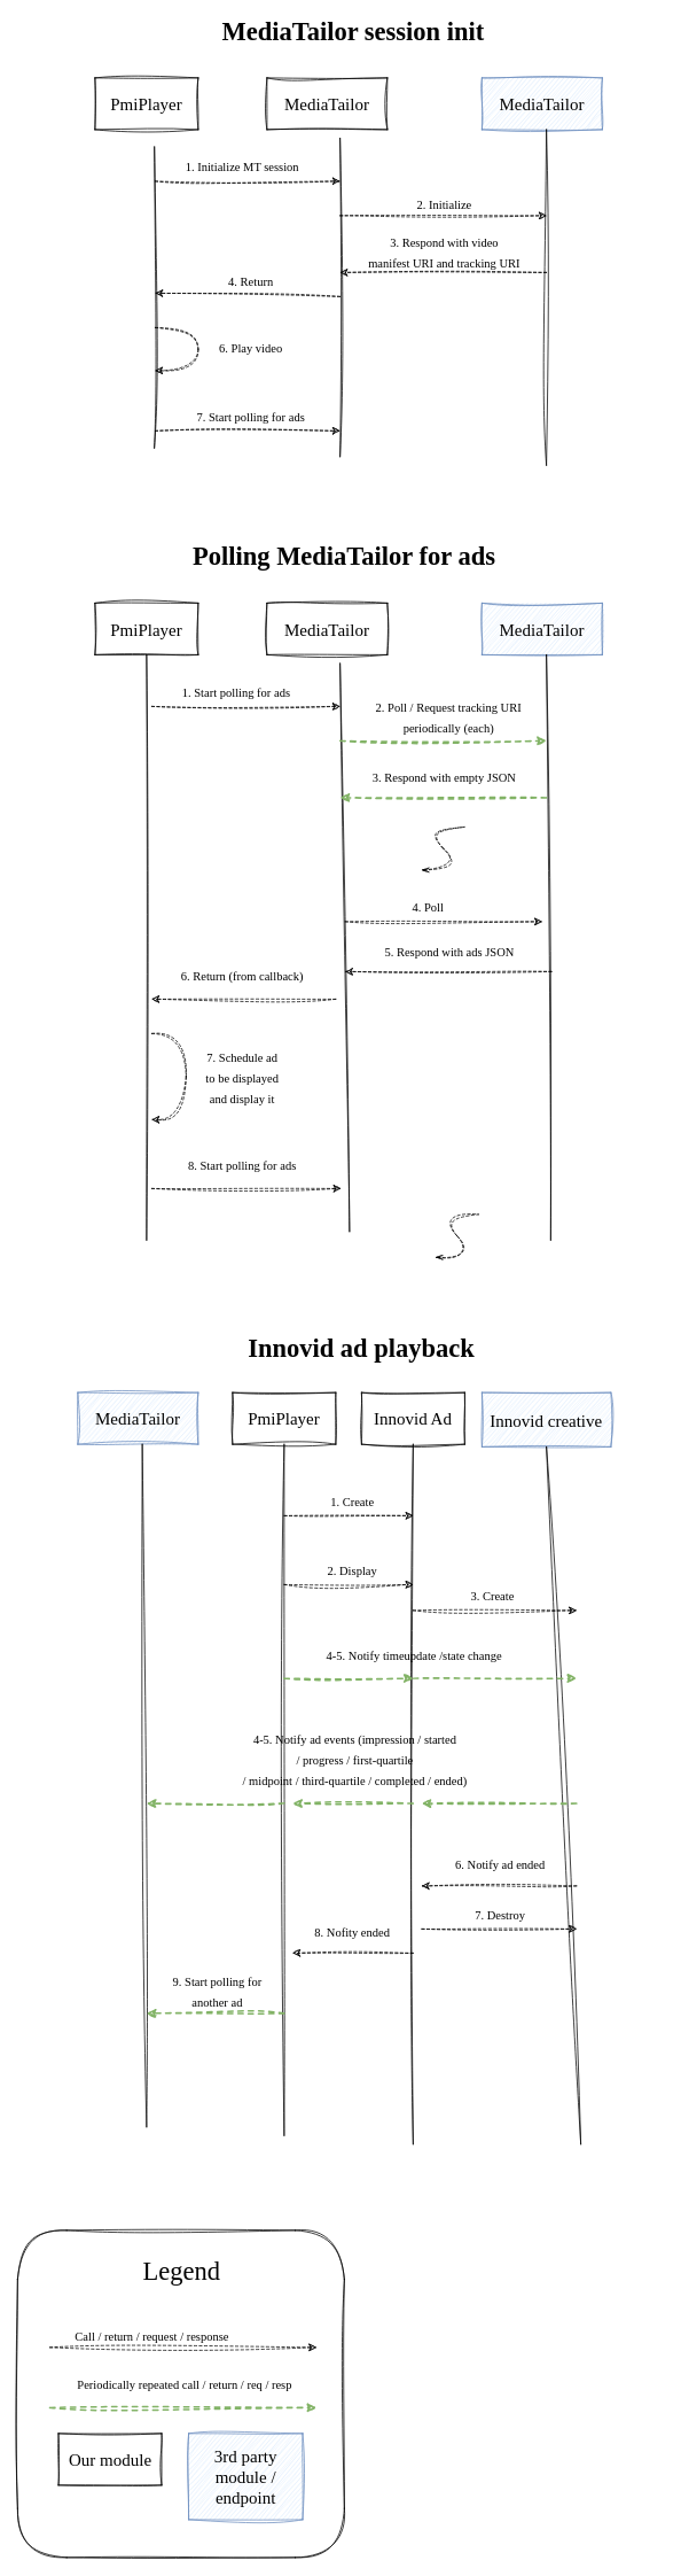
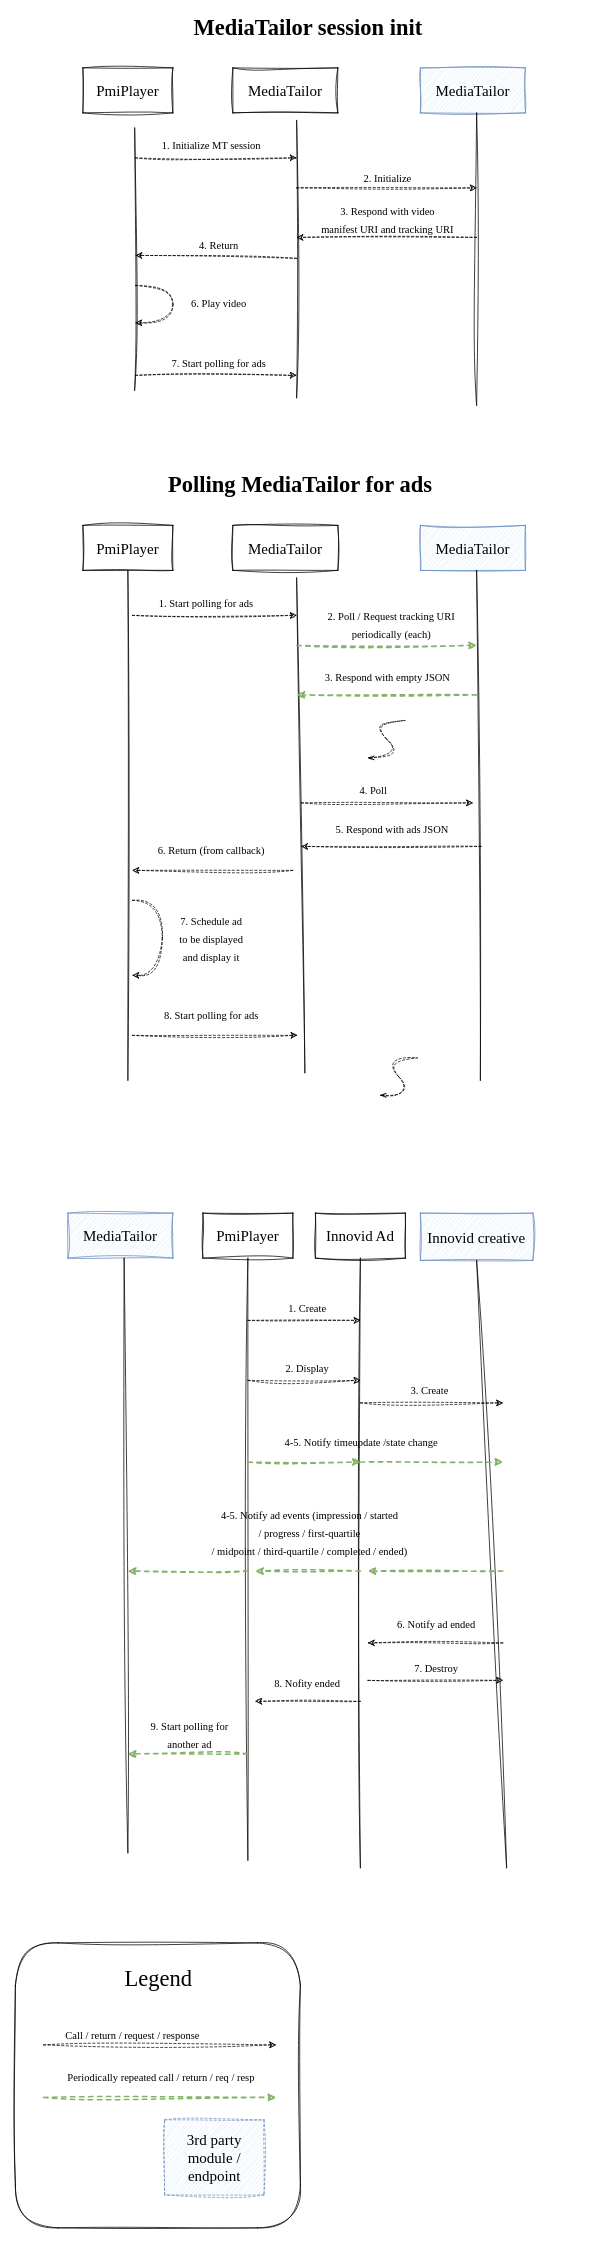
- <mxCell id="16" value="&lt;font style=&quot;font-size: 30px;&quot;&gt;Innovid ad playback&lt;/font&gt;" style="text;html=1;strokeColor=none;fillColor=none;align=center;verticalAlign=middle;whiteSpace=wrap;rounded=0;labelBackgroundColor=none;sketch=1;hachureGap=4;jiggle=2;curveFitting=1;fontFamily=Architects Daughter;fontSource=https%3A%2F%2Ffonts.googleapis.com%2Fcss%3Ffamily%3DArchitects%2BDaughter;fontSize=27;fontStyle=1" parent="11" vertex="1"><mxGeometry x="140" width="380" height="30" as="geometry" /></mxCell>
- <mxCell id="8" value="Our module" style="rounded=0;whiteSpace=wrap;html=1;sketch=1;hachureGap=4;jiggle=2;curveFitting=1;fontFamily=Architects Daughter;fontSource=https%3A%2F%2Ffonts.googleapis.com%2Fcss%3Ffamily%3DArchitects%2BDaughter;fontSize=20;" parent="2" vertex="1"><mxGeometry x="47.5" y="236" width="120" height="60" as="geometry" /></mxCell>
- <mxCell id="9" value="3rd party module / endpoint" style="rounded=0;whiteSpace=wrap;html=1;sketch=1;hachureGap=4;jiggle=2;curveFitting=1;fontFamily=Architects Daughter;fontSource=https%3A%2F%2Ffonts.googleapis.com%2Fcss%3Ffamily%3DArchitects%2BDaughter;fontSize=20;fillColor=#dae8fc;strokeColor=#6c8ebf;" parent="2" vertex="1"><mxGeometry x="199" y="236" width="132.5" height="100" as="geometry" /></mxCell>
+ <mxCell id="9" value="3rd party module / endpoint" style="rounded=0;whiteSpace=wrap;html=1;sketch=1;hachureGap=4;jiggle=2;curveFitting=1;fontFamily=Architects Daughter;fontSource=https%3A%2F%2Ffonts.googleapis.com%2Fcss%3Ffamily%3DArchitects%2BDaughter;fontSize=20;fillColor=#dae8fc;strokeColor=#6c8ebf;dashed=1;" parent="2" vertex="1"><mxGeometry x="199" y="236" width="132.5" height="100" as="geometry" /></mxCell>
